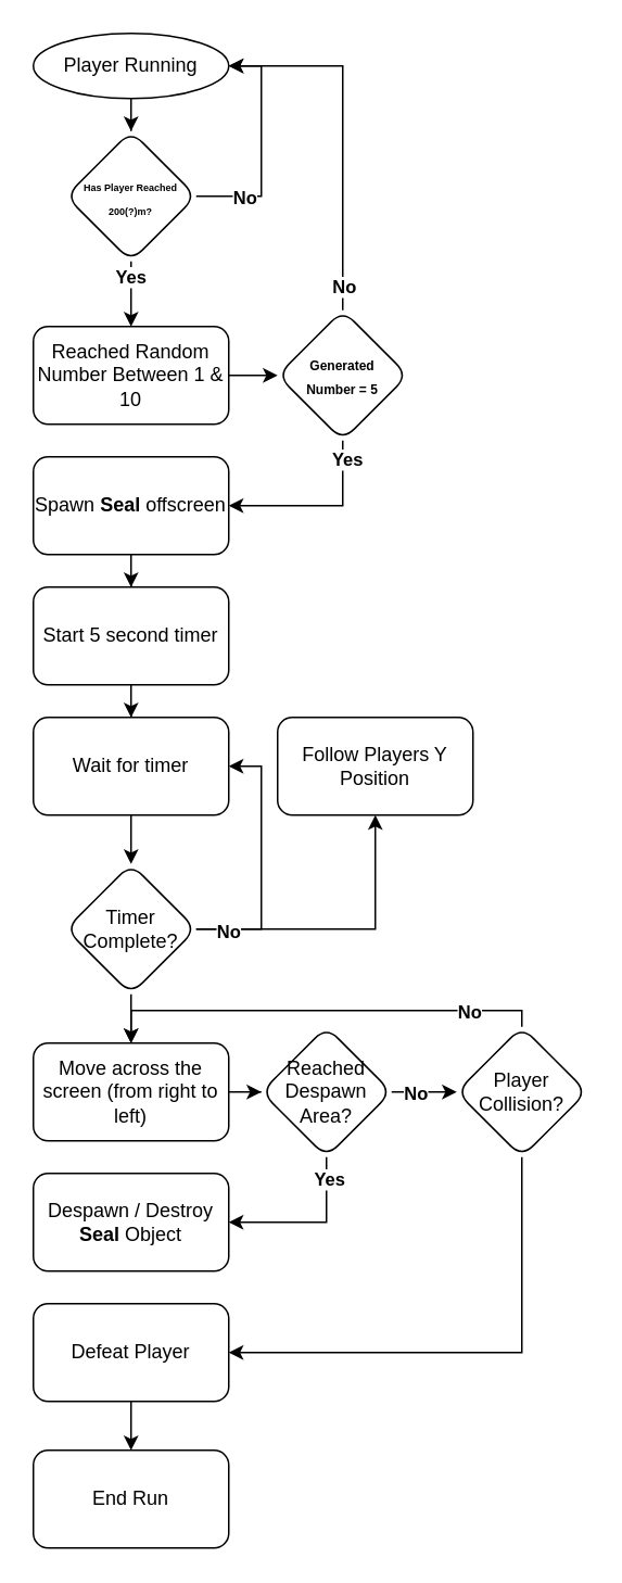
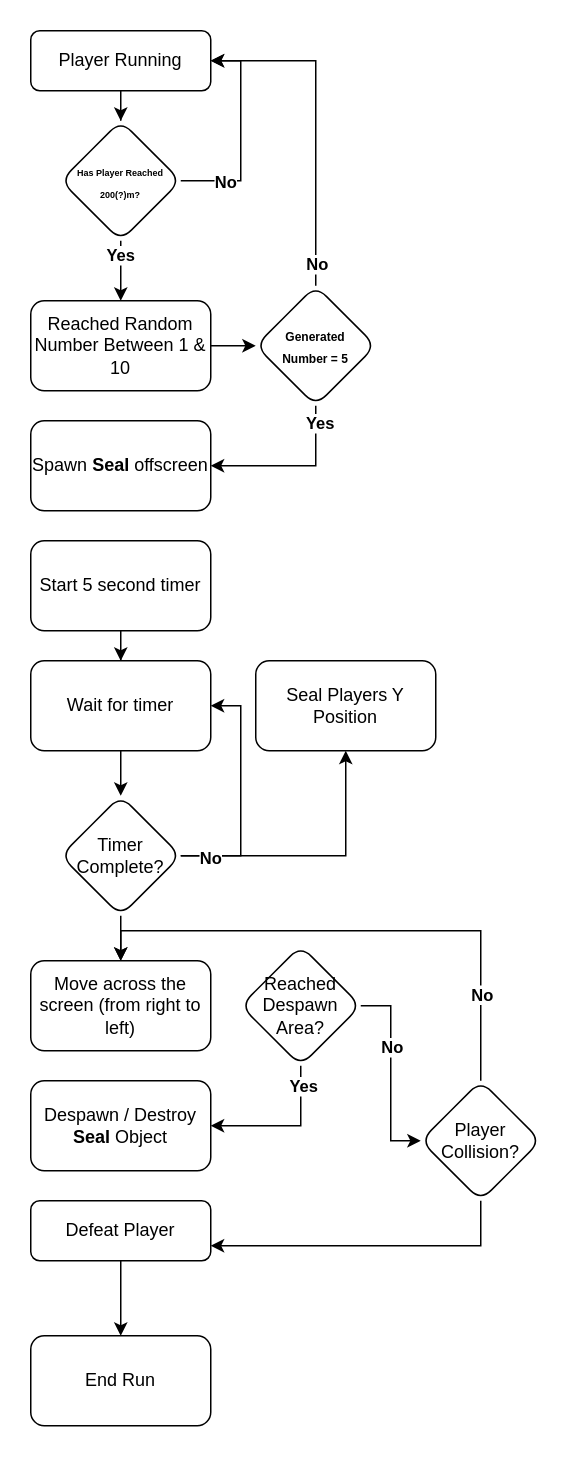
- <mxCell id="3" value="Player Running" style="ellipse;whiteSpace=wrap;html=1;fontSize=12;glass=0;strokeWidth=1;shadow=0;" parent="1" vertex="1"><mxGeometry x="20" y="20" width="120" height="40" as="geometry" /></mxCell>
+ <mxCell id="3" value="Player Running" style="rounded=1;whiteSpace=wrap;html=1;fontSize=12;glass=0;strokeWidth=1;shadow=0;" parent="1" vertex="1"><mxGeometry x="20" y="20" width="120" height="40" as="geometry" /></mxCell>
- <mxCell id="16" value="" style="edgeStyle=orthogonalEdgeStyle;rounded=0;orthogonalLoop=1;jettySize=auto;html=1;" edge="1" parent="1" source="17" target="19"><mxGeometry relative="1" as="geometry" /></mxCell>
- <mxCell id="27" value="Follow Players Y Position" style="whiteSpace=wrap;html=1;rounded=1;glass=0;strokeWidth=1;shadow=0;" vertex="1" parent="1"><mxGeometry x="170" y="440" width="120" height="60" as="geometry" /></mxCell>
+ <mxCell id="27" value="Seal Players Y Position" style="whiteSpace=wrap;html=1;rounded=1;glass=0;strokeWidth=1;shadow=0;" vertex="1" parent="1"><mxGeometry x="170" y="440" width="120" height="60" as="geometry" /></mxCell>
- <mxCell id="28" style="edgeStyle=orthogonalEdgeStyle;rounded=0;orthogonalLoop=1;jettySize=auto;html=1;entryX=0;entryY=0.5;entryDx=0;entryDy=0;" edge="1" parent="1" source="29" target="38"><mxGeometry relative="1" as="geometry" /></mxCell>
- <mxCell id="33" value="Player Collision?" style="rhombus;whiteSpace=wrap;html=1;rounded=1;glass=0;strokeWidth=1;shadow=0;" vertex="1" parent="1"><mxGeometry x="280" y="630" width="80" height="80" as="geometry" /></mxCell>
+ <mxCell id="33" value="Player Collision?" style="rhombus;whiteSpace=wrap;html=1;rounded=1;glass=0;strokeWidth=1;shadow=0;" vertex="1" parent="1"><mxGeometry x="280" y="720" width="80" height="80" as="geometry" /></mxCell>
- <mxCell id="41" value="Defeat Player" style="whiteSpace=wrap;html=1;rounded=1;glass=0;strokeWidth=1;shadow=0;" vertex="1" parent="1"><mxGeometry x="20" y="800" width="120" height="60" as="geometry" /></mxCell>
+ <mxCell id="41" value="Defeat Player" style="whiteSpace=wrap;html=1;rounded=1;glass=0;strokeWidth=1;shadow=0;" vertex="1" parent="1"><mxGeometry x="20" y="800" width="120" height="40" as="geometry" /></mxCell>
